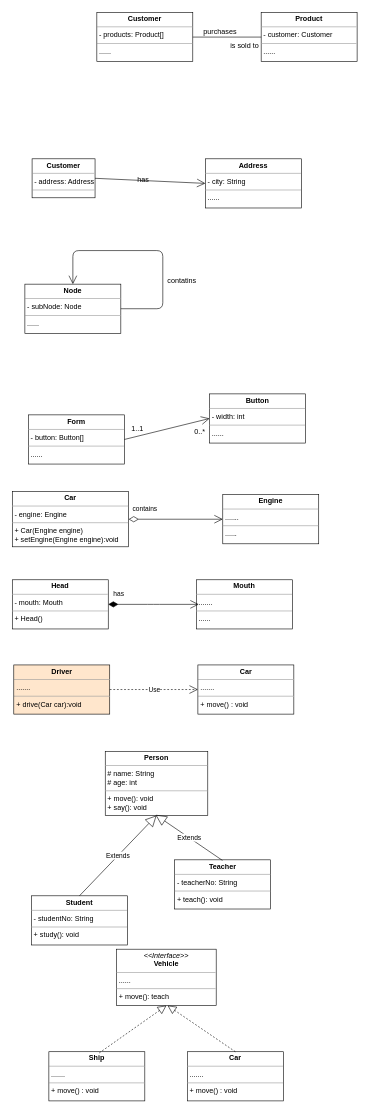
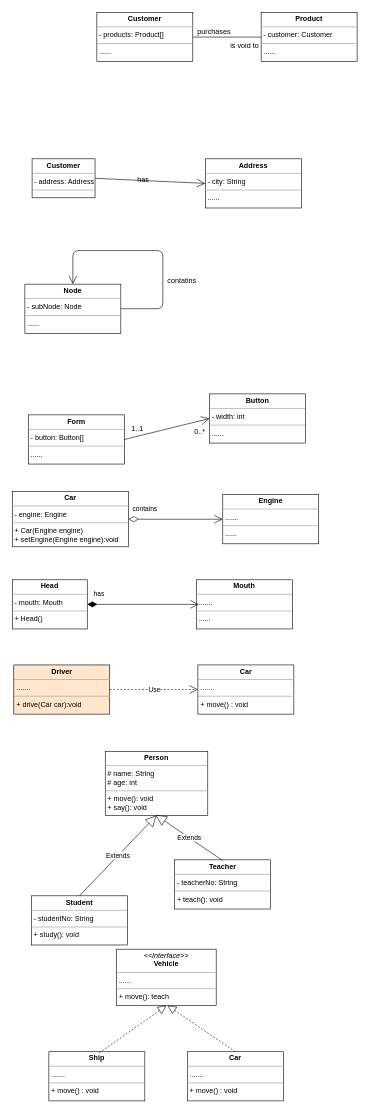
- <mxCell id="4" value="purchases" style="text;html=1;resizable=0;points=[];autosize=1;align=left;verticalAlign=top;spacingTop=-4;" vertex="1" parent="1"><mxGeometry x="337" y="43" width="65" height="14" as="geometry" /></mxCell>
+ <mxCell id="4" value="purchases" style="text;html=1;resizable=0;points=[];autosize=1;align=left;verticalAlign=top;spacingTop=-4;" vertex="1" parent="1"><mxGeometry x="327" y="43" width="65" height="14" as="geometry" /></mxCell>
- <mxCell id="5" value="is sold to" style="text;html=1;resizable=0;points=[];autosize=1;align=left;verticalAlign=top;spacingTop=-4;" vertex="1" parent="1"><mxGeometry x="382" y="65" width="57" height="14" as="geometry" /></mxCell>
+ <mxCell id="5" value="is void to" style="text;html=1;resizable=0;points=[];autosize=1;align=left;verticalAlign=top;spacingTop=-4;" vertex="1" parent="1"><mxGeometry x="382" y="65" width="57" height="14" as="geometry" /></mxCell>
- <mxCell id="22" value="&lt;p style=&quot;margin: 0px ; margin-top: 4px ; text-align: center&quot;&gt;&lt;b&gt;Head&lt;/b&gt;&lt;/p&gt;&lt;hr size=&quot;1&quot;&gt;&lt;p style=&quot;margin: 0px ; margin-left: 4px&quot;&gt;- mouth: Mouth&lt;/p&gt;&lt;hr size=&quot;1&quot;&gt;&lt;p style=&quot;margin: 0px ; margin-left: 4px&quot;&gt;+ Head()&lt;/p&gt;" style="verticalAlign=top;align=left;overflow=fill;fontSize=12;fontFamily=Helvetica;html=1;" vertex="1" parent="1"><mxGeometry x="20" y="966" width="160" height="82" as="geometry" /></mxCell>
+ <mxCell id="22" value="&lt;p style=&quot;margin: 0px ; margin-top: 4px ; text-align: center&quot;&gt;&lt;b&gt;Head&lt;/b&gt;&lt;/p&gt;&lt;hr size=&quot;1&quot;&gt;&lt;p style=&quot;margin: 0px ; margin-left: 4px&quot;&gt;- mouth: Mouth&lt;/p&gt;&lt;hr size=&quot;1&quot;&gt;&lt;p style=&quot;margin: 0px ; margin-left: 4px&quot;&gt;+ Head()&lt;/p&gt;" style="verticalAlign=top;align=left;overflow=fill;fontSize=12;fontFamily=Helvetica;html=1;" vertex="1" parent="1"><mxGeometry x="20" y="966" width="125" height="82" as="geometry" /></mxCell>
